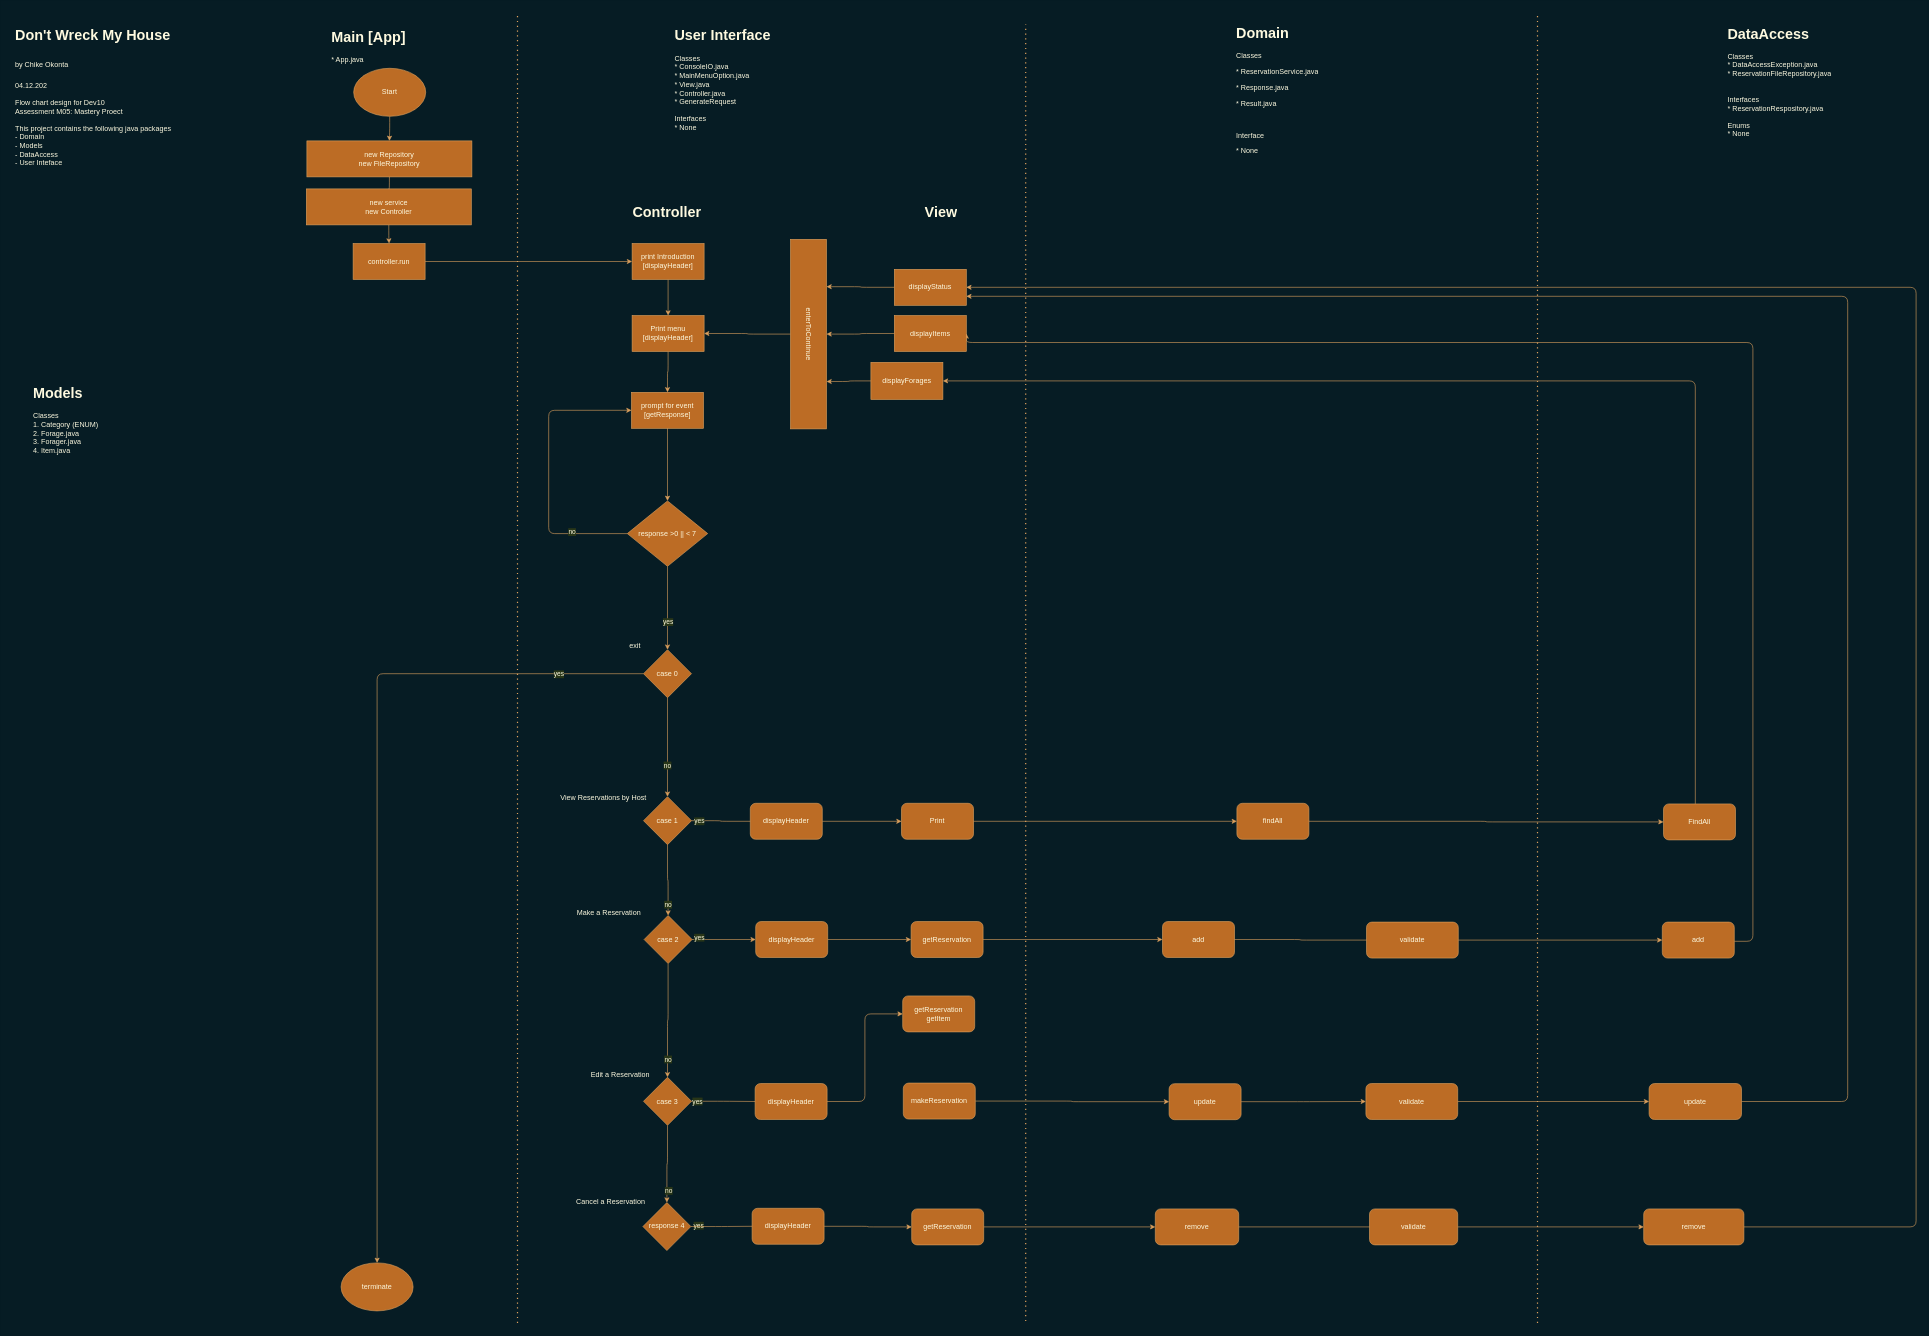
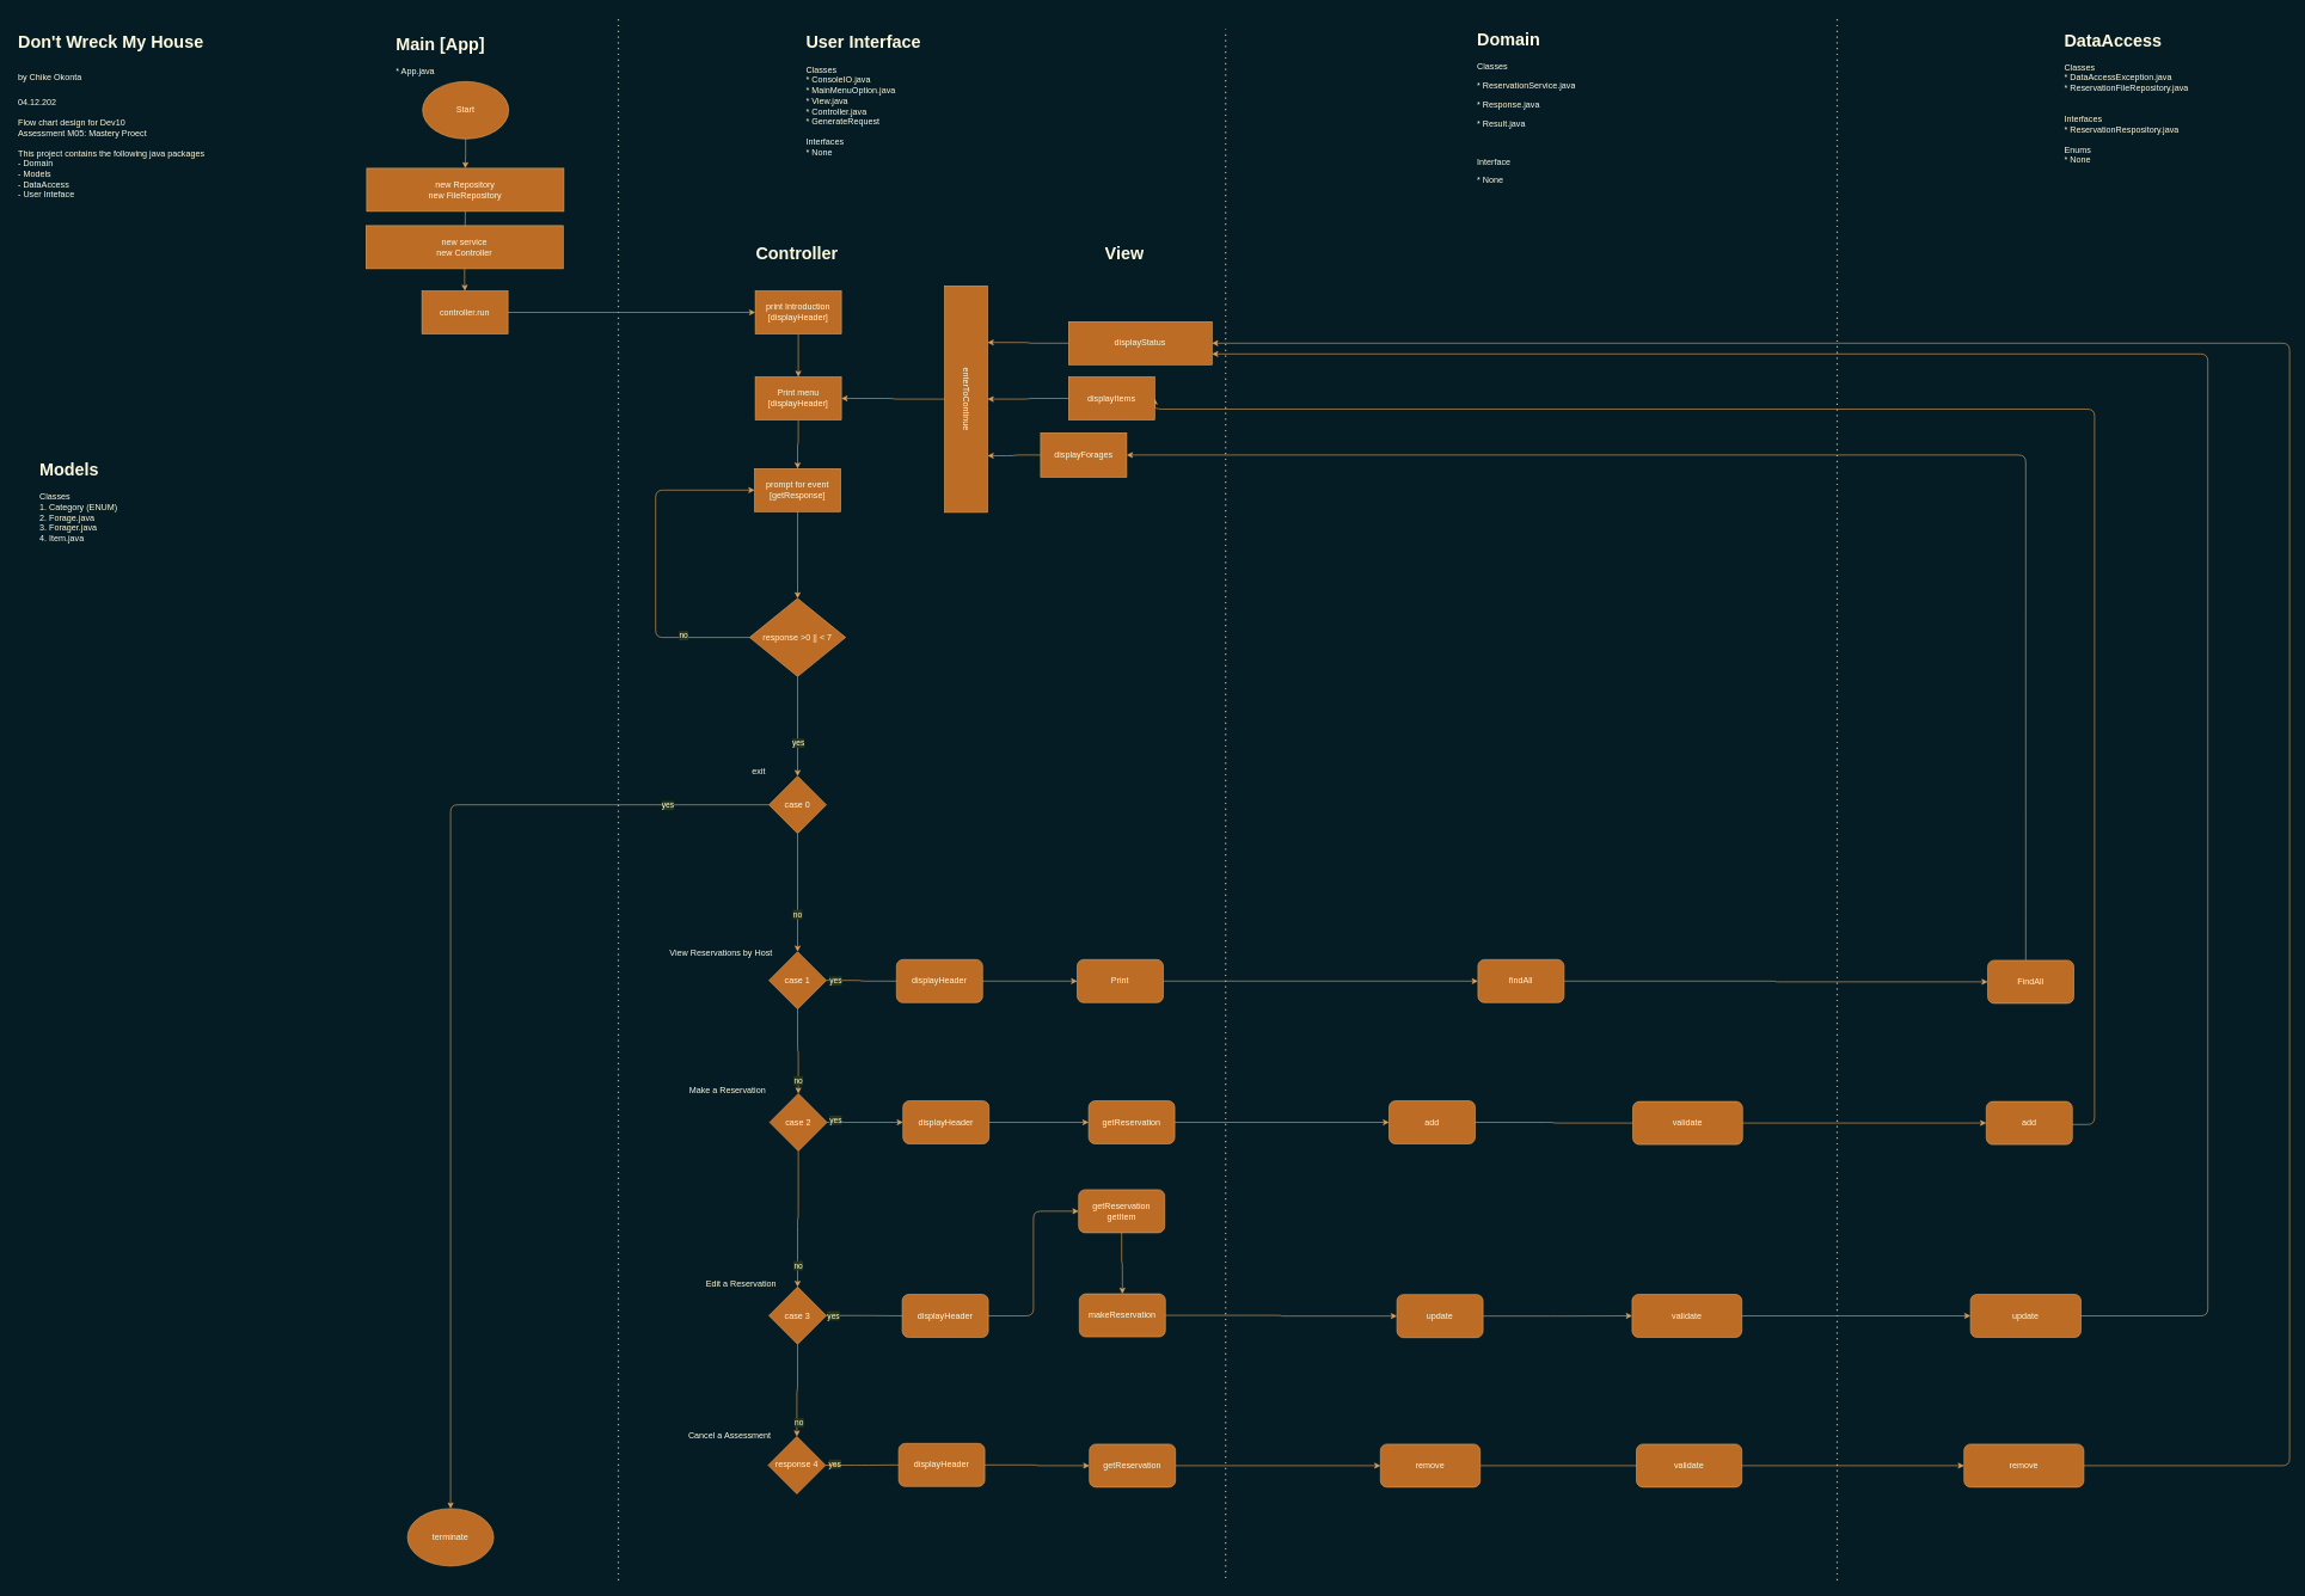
- <mxCell id="77" value="displayStatus" style="rounded=0;whiteSpace=wrap;html=1;sketch=0;strokeColor=#DDA15E;fillColor=#BC6C25;fontColor=#FEFAE0;" parent="1" vertex="1"><mxGeometry x="1490" y="448" width="120" height="60" as="geometry" /></mxCell>
+ <mxCell id="77" value="displayStatus" style="rounded=0;whiteSpace=wrap;html=1;sketch=0;strokeColor=#DDA15E;fillColor=#BC6C25;fontColor=#FEFAE0;" parent="1" vertex="1"><mxGeometry x="1490" y="448" width="200" height="60" as="geometry" /></mxCell>
+ <mxCell id="64" style="edgeStyle=orthogonalEdgeStyle;curved=0;rounded=1;sketch=0;orthogonalLoop=1;jettySize=auto;html=1;fontColor=#FEFAE0;strokeColor=#DDA15E;fillColor=#BC6C25;labelBackgroundColor=#283618;" parent="1" source="65" target="67" edge="1"><mxGeometry relative="1" as="geometry" /></mxCell>
- <mxCell id="42" value="Cancel a Reservation" style="text;html=1;strokeColor=none;fillColor=none;align=center;verticalAlign=middle;whiteSpace=wrap;rounded=0;sketch=0;fontColor=#FEFAE0;" parent="1" vertex="1"><mxGeometry x="949" y="1993.4" width="137" height="20" as="geometry" /></mxCell>
+ <mxCell id="42" value="Cancel a Assessment" style="text;html=1;strokeColor=none;fillColor=none;align=center;verticalAlign=middle;whiteSpace=wrap;rounded=0;sketch=0;fontColor=#FEFAE0;" parent="1" vertex="1"><mxGeometry x="949" y="1993.4" width="137" height="20" as="geometry" /></mxCell>
